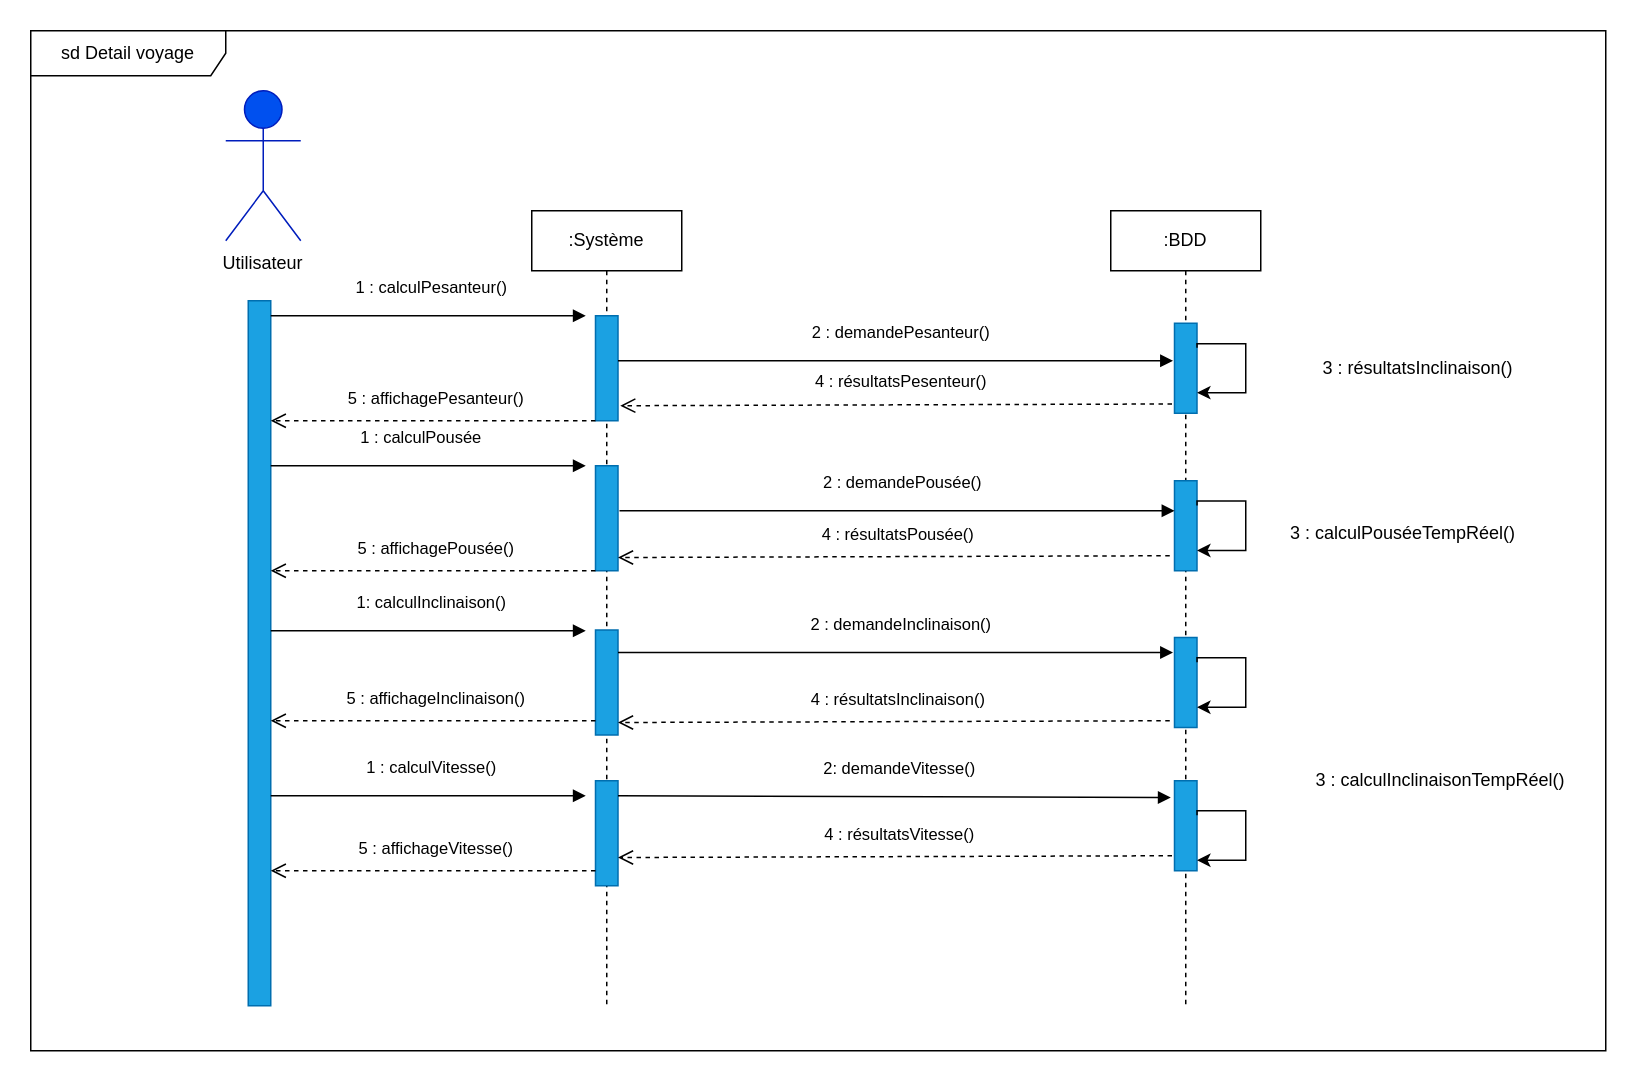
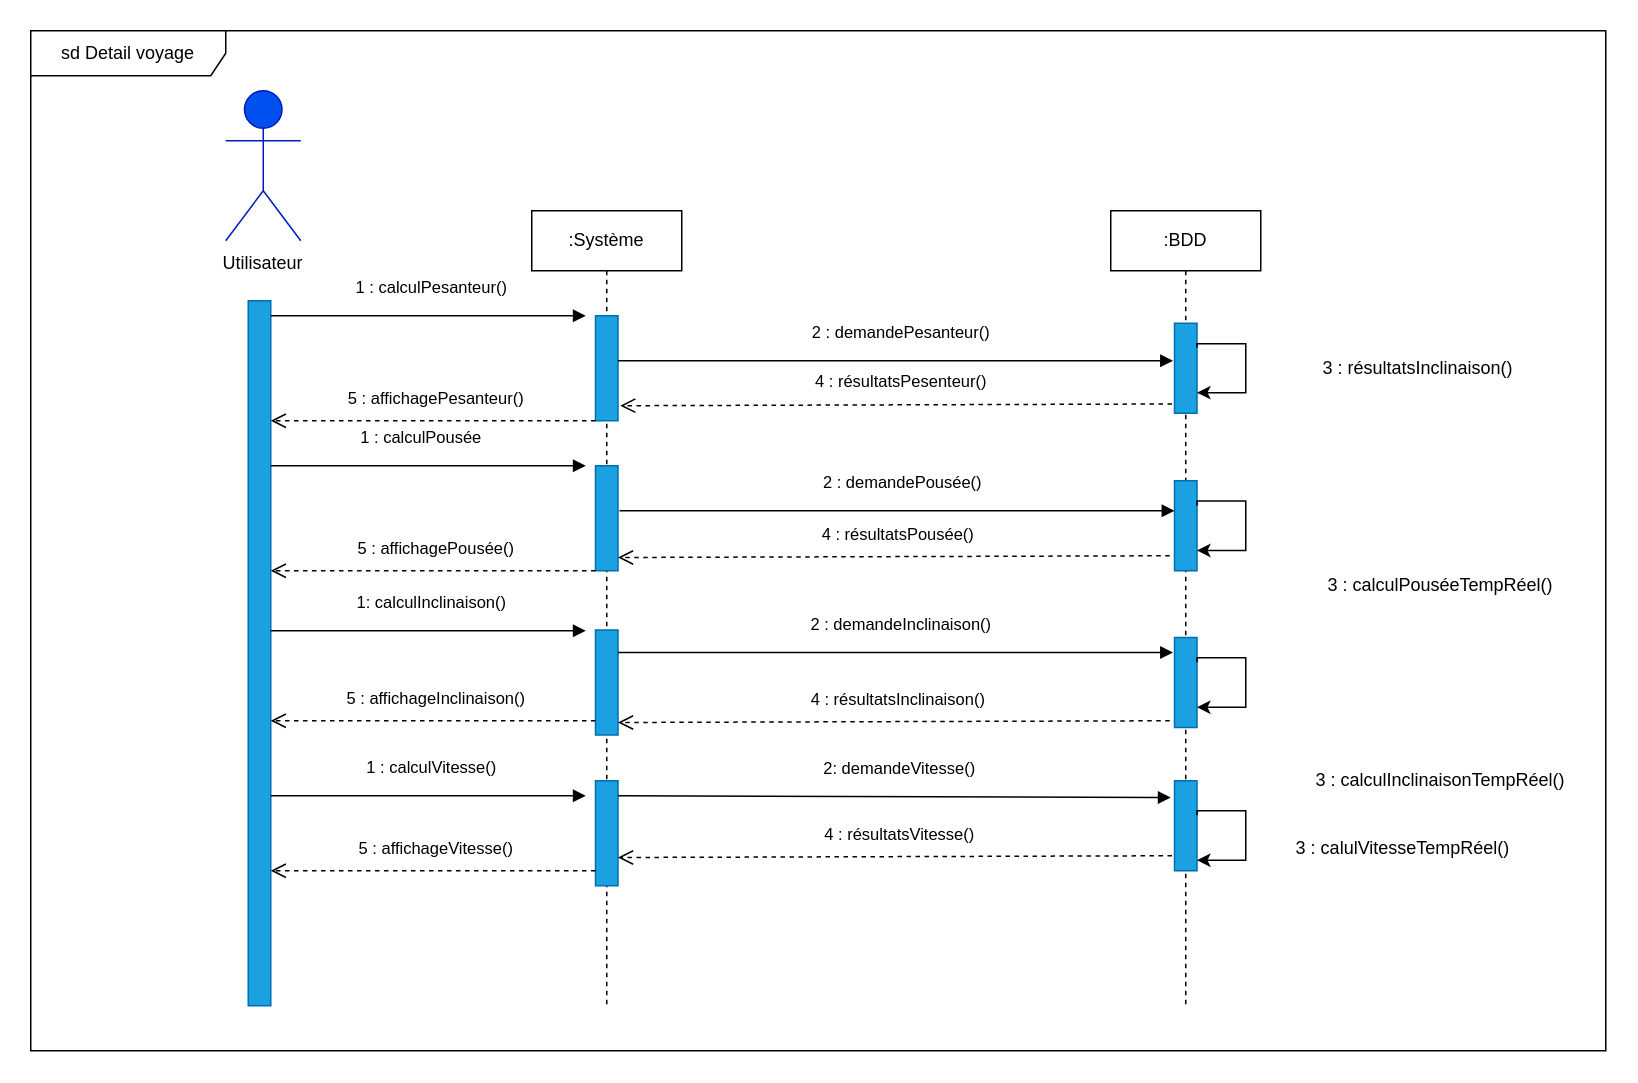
- <mxCell id="33" value="3 : calculPouséeTempRéel()" style="text;html=1;strokeColor=none;fillColor=none;align=center;verticalAlign=middle;whiteSpace=wrap;rounded=0;" vertex="1" parent="1"><mxGeometry x="840" y="340" width="190" height="30" as="geometry" /></mxCell>
+ <mxCell id="33" value="3 : calculPouséeTempRéel()" style="text;html=1;strokeColor=none;fillColor=none;align=center;verticalAlign=middle;whiteSpace=wrap;rounded=0;" vertex="1" parent="1"><mxGeometry x="865" y="375" width="190" height="30" as="geometry" /></mxCell>
+ <mxCell id="30" value="3 : calulVitesseTempRéel()" style="text;html=1;strokeColor=none;fillColor=none;align=center;verticalAlign=middle;whiteSpace=wrap;rounded=0;" parent="1" vertex="1"><mxGeometry x="840" y="550" width="190" height="30" as="geometry" /></mxCell>
